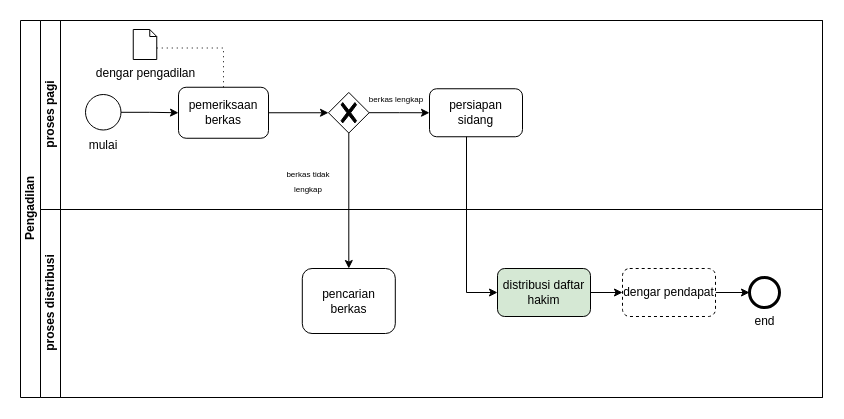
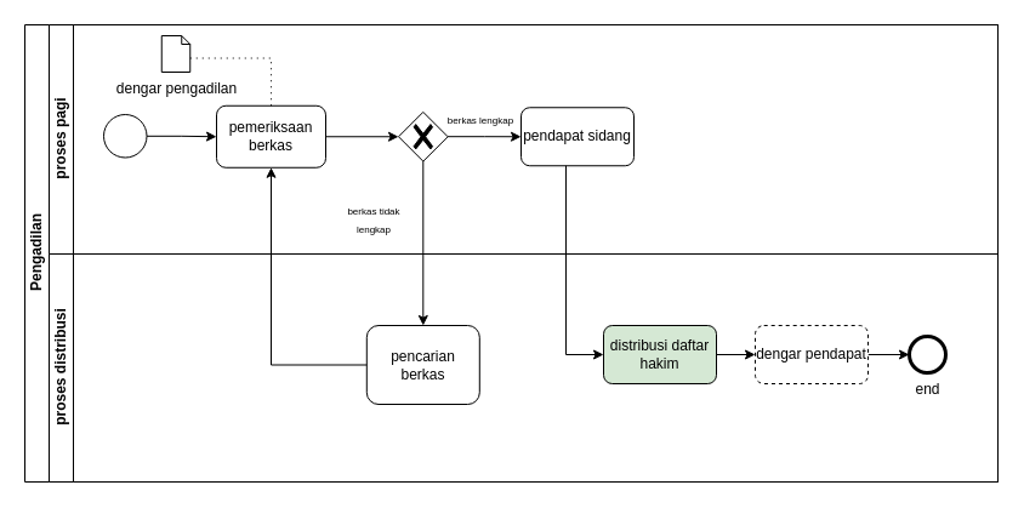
- <mxCell id="13" value="persiapan sidang" style="rounded=1;whiteSpace=wrap;html=1;" vertex="1" parent="3"><mxGeometry x="389" y="68.25" width="93" height="48" as="geometry" /></mxCell>
+ <mxCell id="13" value="pendapat sidang" style="rounded=1;whiteSpace=wrap;html=1;" vertex="1" parent="3"><mxGeometry x="389" y="68.25" width="93" height="48" as="geometry" /></mxCell>
- <mxCell id="6" value="mulai" style="text;strokeColor=none;align=center;fillColor=none;html=1;verticalAlign=middle;whiteSpace=wrap;rounded=0;" vertex="1" parent="3"><mxGeometry x="32.749" y="109.996" width="60" height="30" as="geometry" /></mxCell>
+ <mxCell id="24" style="edgeStyle=orthogonalEdgeStyle;rounded=0;orthogonalLoop=1;jettySize=auto;html=1;entryX=0.5;entryY=1;entryDx=0;entryDy=0;" edge="1" parent="2" source="17" target="7"><mxGeometry relative="1" as="geometry" /></mxCell>
